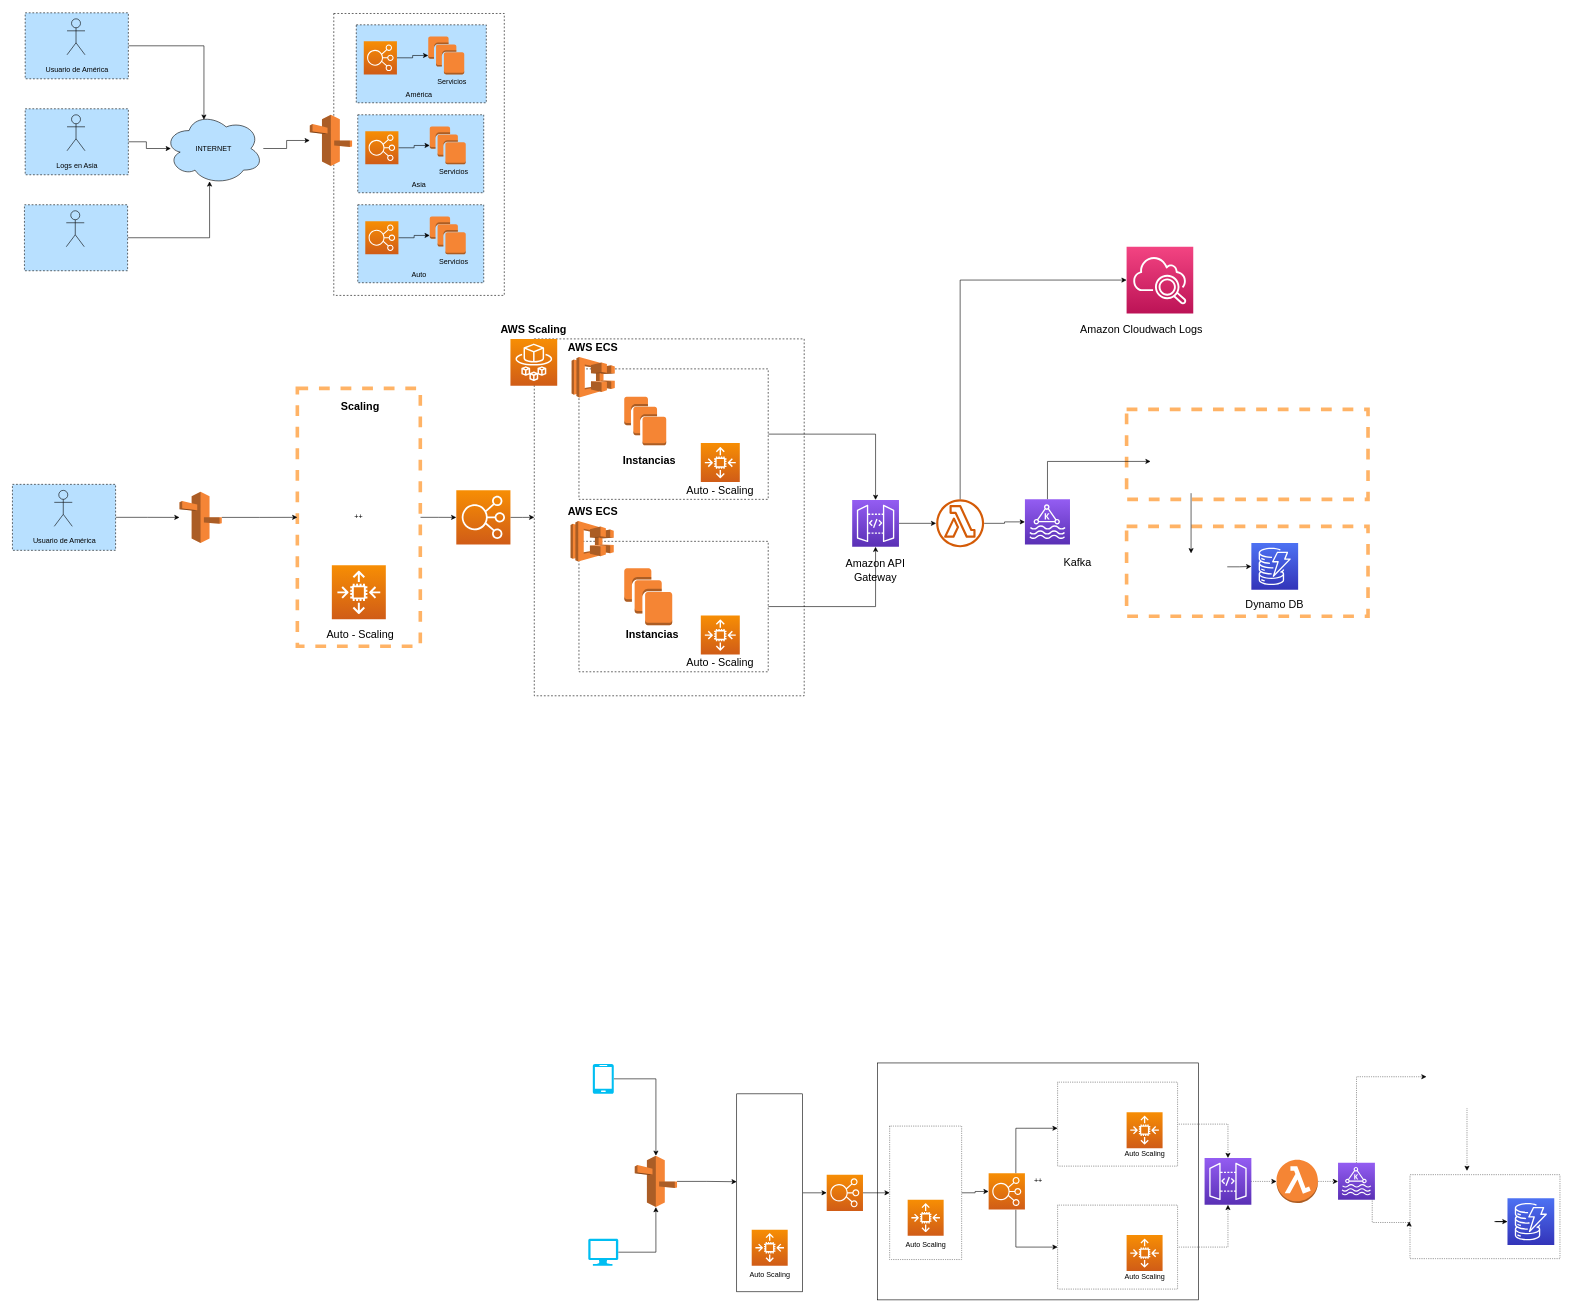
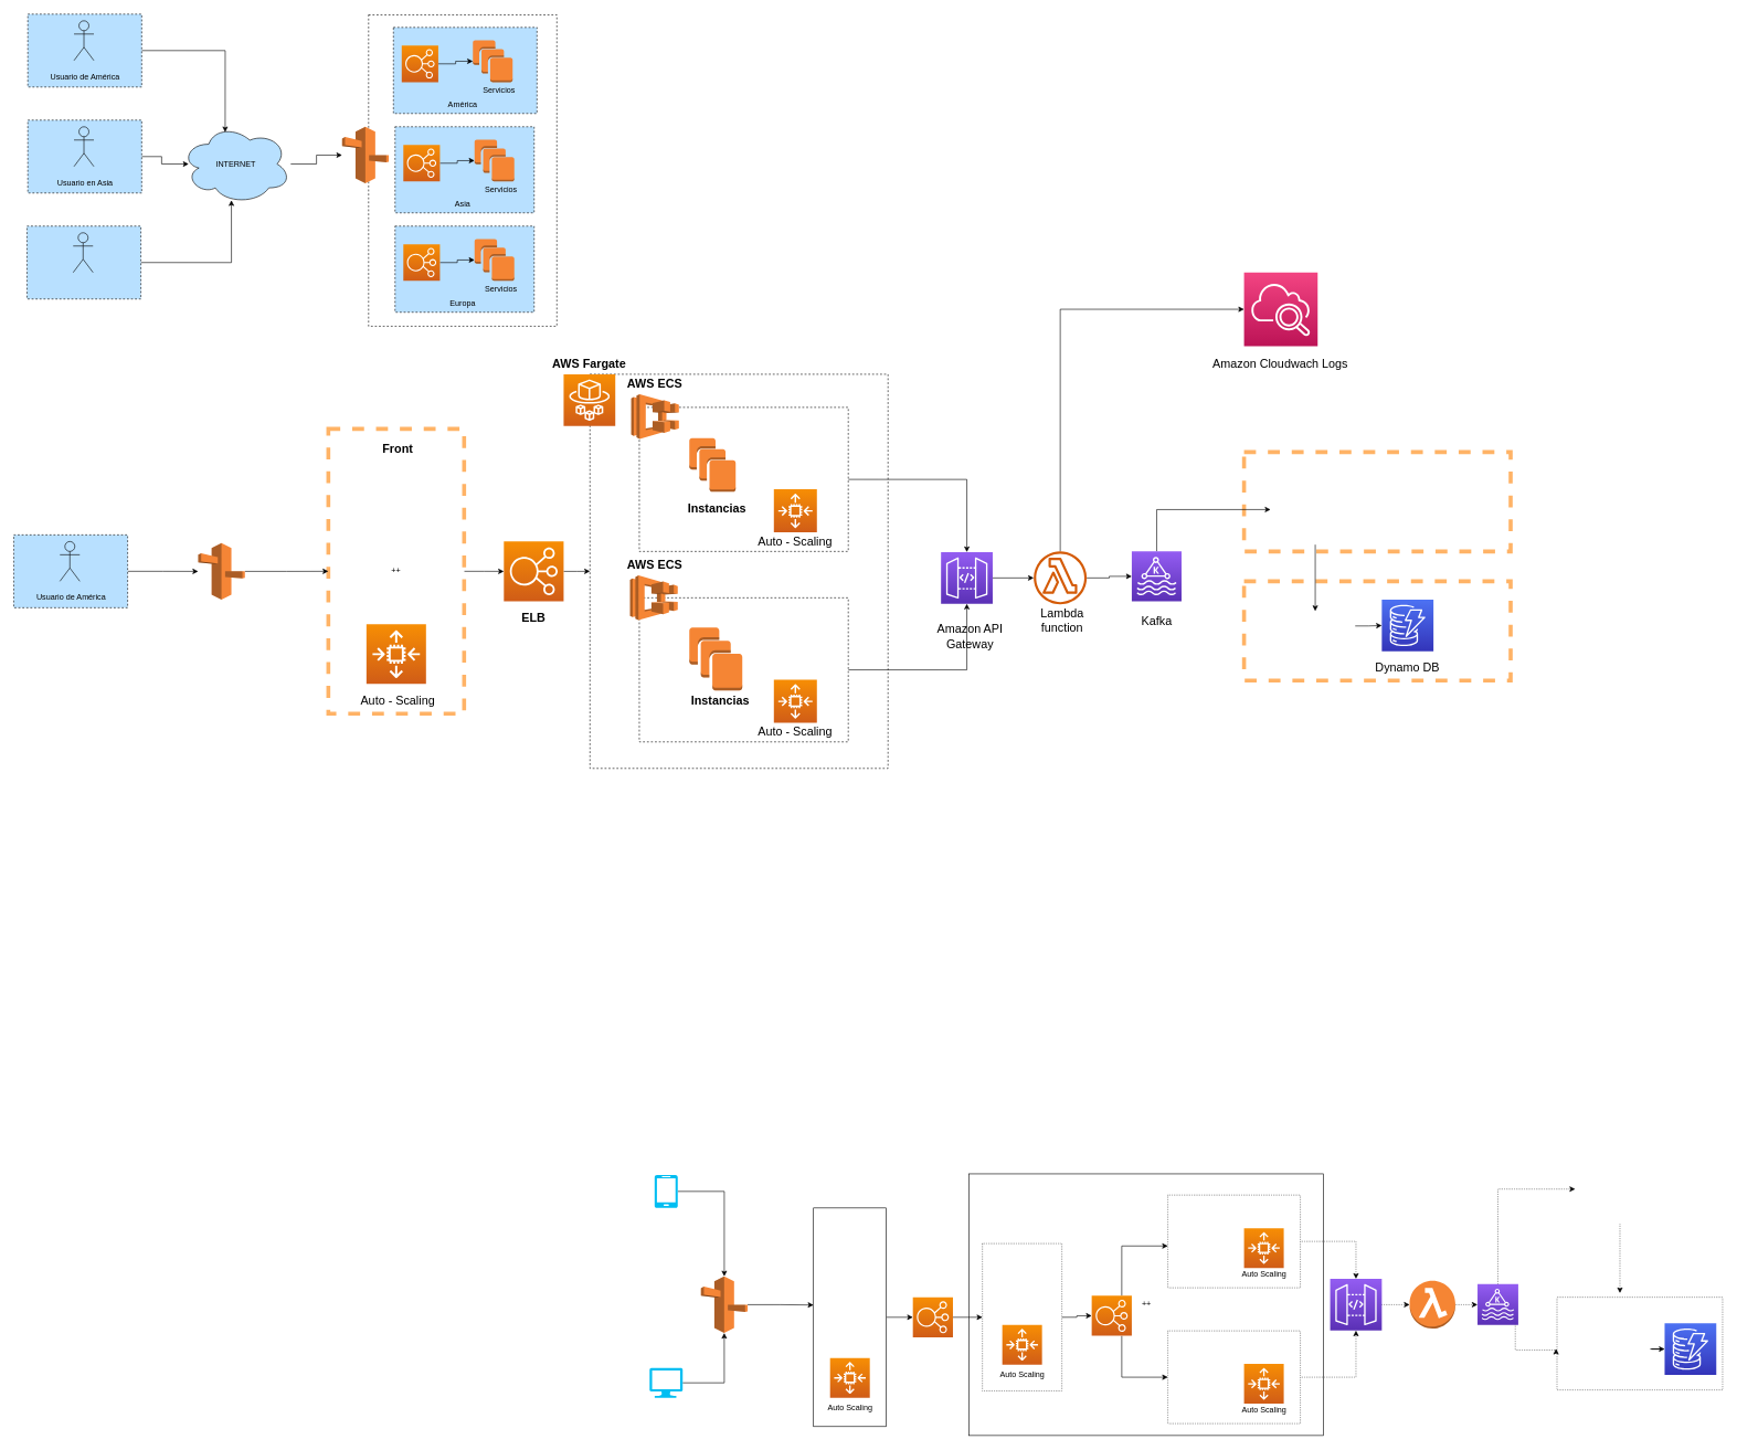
- <mxCell id="58" value="Logs en Asia" style="text;html=1;strokeColor=none;fillColor=none;align=center;verticalAlign=middle;whiteSpace=wrap;rounded=0;dashed=1;" vertex="1" parent="1"><mxGeometry x="43.25" y="260.87" width="170" height="30" as="geometry" /></mxCell>
+ <mxCell id="58" value="Usuario en Asia" style="text;html=1;strokeColor=none;fillColor=none;align=center;verticalAlign=middle;whiteSpace=wrap;rounded=0;dashed=1;" vertex="1" parent="1"><mxGeometry x="43.25" y="260.87" width="170" height="30" as="geometry" /></mxCell>
- <mxCell id="84" value="Auto" style="text;html=1;strokeColor=none;fillColor=none;align=center;verticalAlign=middle;whiteSpace=wrap;rounded=0;" vertex="1" parent="1"><mxGeometry x="593.25" y="443.37" width="210" height="30" as="geometry" /></mxCell>
+ <mxCell id="84" value="Europa" style="text;html=1;strokeColor=none;fillColor=none;align=center;verticalAlign=middle;whiteSpace=wrap;rounded=0;" vertex="1" parent="1"><mxGeometry x="593.25" y="443.37" width="210" height="30" as="geometry" /></mxCell>
- <mxCell id="100" value="&lt;font style=&quot;font-size: 18px&quot;&gt;&lt;b&gt;AWS Scaling&lt;/b&gt;&lt;/font&gt;" style="text;html=1;strokeColor=none;fillColor=none;align=center;verticalAlign=middle;whiteSpace=wrap;rounded=0;dashed=1;" vertex="1" parent="1"><mxGeometry x="826.25" y="534.5" width="126" height="30" as="geometry" /></mxCell>
+ <mxCell id="100" value="&lt;font style=&quot;font-size: 18px&quot;&gt;&lt;b&gt;AWS Fargate&lt;/b&gt;&lt;/font&gt;" style="text;html=1;strokeColor=none;fillColor=none;align=center;verticalAlign=middle;whiteSpace=wrap;rounded=0;dashed=1;" vertex="1" parent="1"><mxGeometry x="826.25" y="534.5" width="126" height="30" as="geometry" /></mxCell>
- <mxCell id="136" value="Amazon Cloudwach Logs" style="text;html=1;strokeColor=none;fillColor=none;align=center;verticalAlign=middle;whiteSpace=wrap;rounded=0;dashed=1;fontSize=18;" vertex="1" parent="1"><mxGeometry x="1799.47" y="534.5" width="207.19" height="30" as="geometry" /></mxCell>
+ <mxCell id="136" value="Amazon Cloudwach Logs" style="text;html=1;strokeColor=none;fillColor=none;align=center;verticalAlign=middle;whiteSpace=wrap;rounded=0;dashed=1;fontSize=18;" vertex="1" parent="1"><mxGeometry x="1829.47" y="534.5" width="207.19" height="30" as="geometry" /></mxCell>
- <mxCell id="94" value="&lt;font style=&quot;font-size: 18px&quot;&gt;&lt;b&gt;Scaling&lt;/b&gt;&lt;/font&gt;" style="text;html=1;strokeColor=none;fillColor=none;align=center;verticalAlign=middle;whiteSpace=wrap;rounded=0;dashed=1;" vertex="1" parent="1"><mxGeometry x="500" y="662" width="200" height="30" as="geometry" /></mxCell>
+ <mxCell id="94" value="&lt;font style=&quot;font-size: 18px&quot;&gt;&lt;b&gt;Front&lt;/b&gt;&lt;/font&gt;" style="text;html=1;strokeColor=none;fillColor=none;align=center;verticalAlign=middle;whiteSpace=wrap;rounded=0;dashed=1;" vertex="1" parent="1"><mxGeometry x="500" y="662" width="200" height="30" as="geometry" /></mxCell>
+ <mxCell id="101" value="&lt;font style=&quot;font-size: 18px&quot;&gt;&lt;b&gt;ELB&lt;/b&gt;&lt;/font&gt;" style="text;html=1;strokeColor=none;fillColor=none;align=center;verticalAlign=middle;whiteSpace=wrap;rounded=0;dashed=1;" vertex="1" parent="1"><mxGeometry x="766.06" y="917" width="78.12" height="30" as="geometry" /></mxCell>
+ <mxCell id="124" value="Lambda function" style="text;html=1;strokeColor=none;fillColor=none;align=center;verticalAlign=middle;whiteSpace=wrap;rounded=0;dashed=1;fontSize=18;" vertex="1" parent="1"><mxGeometry x="1557.5" y="922" width="90" height="30" as="geometry" /></mxCell>
- <mxCell id="127" value="Kafka" style="text;html=1;strokeColor=none;fillColor=none;align=center;verticalAlign=middle;whiteSpace=wrap;rounded=0;dashed=1;fontSize=18;" vertex="1" parent="1"><mxGeometry x="1750.56" y="922" width="90" height="30" as="geometry" /></mxCell>
+ <mxCell id="127" value="Kafka" style="text;html=1;strokeColor=none;fillColor=none;align=center;verticalAlign=middle;whiteSpace=wrap;rounded=0;dashed=1;fontSize=18;" vertex="1" parent="1"><mxGeometry x="1700.56" y="922" width="90" height="30" as="geometry" /></mxCell>
- <mxCell id="120" value="Amazon API Gateway" style="text;html=1;strokeColor=none;fillColor=none;align=center;verticalAlign=middle;whiteSpace=wrap;rounded=0;dashed=1;fontSize=18;" vertex="1" parent="1"><mxGeometry x="1389" y="935.75" width="140" height="30" as="geometry" /></mxCell>
+ <mxCell id="120" value="Amazon API Gateway" style="text;html=1;strokeColor=none;fillColor=none;align=center;verticalAlign=middle;whiteSpace=wrap;rounded=0;dashed=1;fontSize=18;" vertex="1" parent="1"><mxGeometry x="1394" y="945.75" width="140" height="30" as="geometry" /></mxCell>
